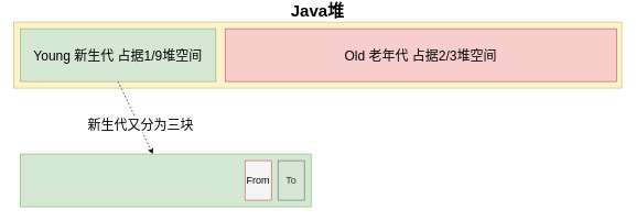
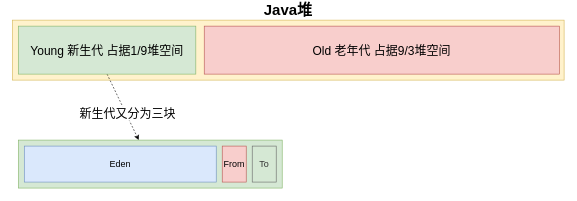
- <mxCell id="6" value="Old 老年代 占据2/3堆空间" style="rounded=0;whiteSpace=wrap;html=1;fontSize=20;align=center;verticalAlign=middle;fillColor=#f8cecc;strokeColor=#b85450;" vertex="1" parent="1"><mxGeometry x="340" y="30" width="592" height="80" as="geometry" /></mxCell>
+ <mxCell id="6" value="Old 老年代 占据9/3堆空间" style="rounded=0;whiteSpace=wrap;html=1;fontSize=20;align=center;verticalAlign=middle;fillColor=#f8cecc;strokeColor=#b85450;" vertex="1" parent="1"><mxGeometry x="340" y="30" width="592" height="80" as="geometry" /></mxCell>
+ <mxCell id="8" value="Eden" style="whiteSpace=wrap;html=1;fontSize=15;align=center;verticalAlign=middle;fillColor=#dae8fc;strokeColor=#6c8ebf;" vertex="1" parent="1"><mxGeometry x="40" y="230" width="320" height="60" as="geometry" /></mxCell>
- <mxCell id="9" value="From" style="whiteSpace=wrap;html=1;fontSize=15;align=center;verticalAlign=middle;fillColor=#f5f5f5;strokeColor=#b85450;" vertex="1" parent="1"><mxGeometry x="370" y="230" width="40" height="60" as="geometry" /></mxCell>
+ <mxCell id="9" value="From" style="whiteSpace=wrap;html=1;fontSize=15;align=center;verticalAlign=middle;fillColor=#f8cecc;strokeColor=#b85450;" vertex="1" parent="1"><mxGeometry x="370" y="230" width="40" height="60" as="geometry" /></mxCell>
